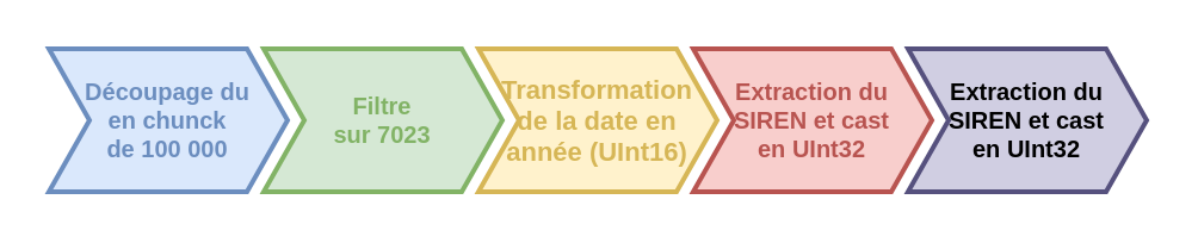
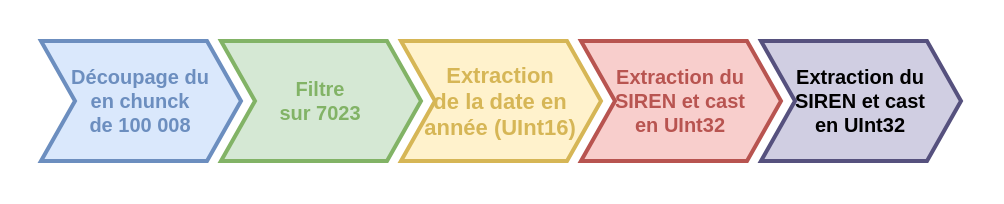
- <mxCell id="6" value="Transformation&#10;de la date en&#10;année (UInt16)" style="shape=step;perimeter=stepPerimeter;strokeColor=#D6B656;fontFamily=Helvetica;fontSize=11;fontColor=#D6B656;fillColor=#fff2cc;fixedSize=1;size=17;fontStyle=1;strokeWidth=2;spacingTop=0;points=[];" parent="2" vertex="1"><mxGeometry x="180" width="100" height="60" as="geometry" /></mxCell>
+ <mxCell id="6" value="Extraction&#10;de la date en&#10;année (UInt16)" style="shape=step;perimeter=stepPerimeter;strokeColor=#D6B656;fontFamily=Helvetica;fontSize=11;fontColor=#D6B656;fillColor=#fff2cc;fixedSize=1;size=17;fontStyle=1;strokeWidth=2;spacingTop=0;points=[];" parent="2" vertex="1"><mxGeometry x="180" width="100" height="60" as="geometry" /></mxCell>
- <mxCell id="4" value="Découpage du&#10;en chunck&#10;de 100 000" style="shape=step;perimeter=stepPerimeter;strokeColor=#6C8EBF;fontFamily=Helvetica;fontSize=10;fontColor=#6C8EBF;fillColor=#dae8fc;fixedSize=1;size=17;fontStyle=1;strokeWidth=2;spacingTop=0;points=[];" parent="2" vertex="1"><mxGeometry width="100" height="60" as="geometry" /></mxCell>
+ <mxCell id="4" value="Découpage du&#10;en chunck&#10;de 100 008" style="shape=step;perimeter=stepPerimeter;strokeColor=#6C8EBF;fontFamily=Helvetica;fontSize=10;fontColor=#6C8EBF;fillColor=#dae8fc;fixedSize=1;size=17;fontStyle=1;strokeWidth=2;spacingTop=0;points=[];" parent="2" vertex="1"><mxGeometry width="100" height="60" as="geometry" /></mxCell>
